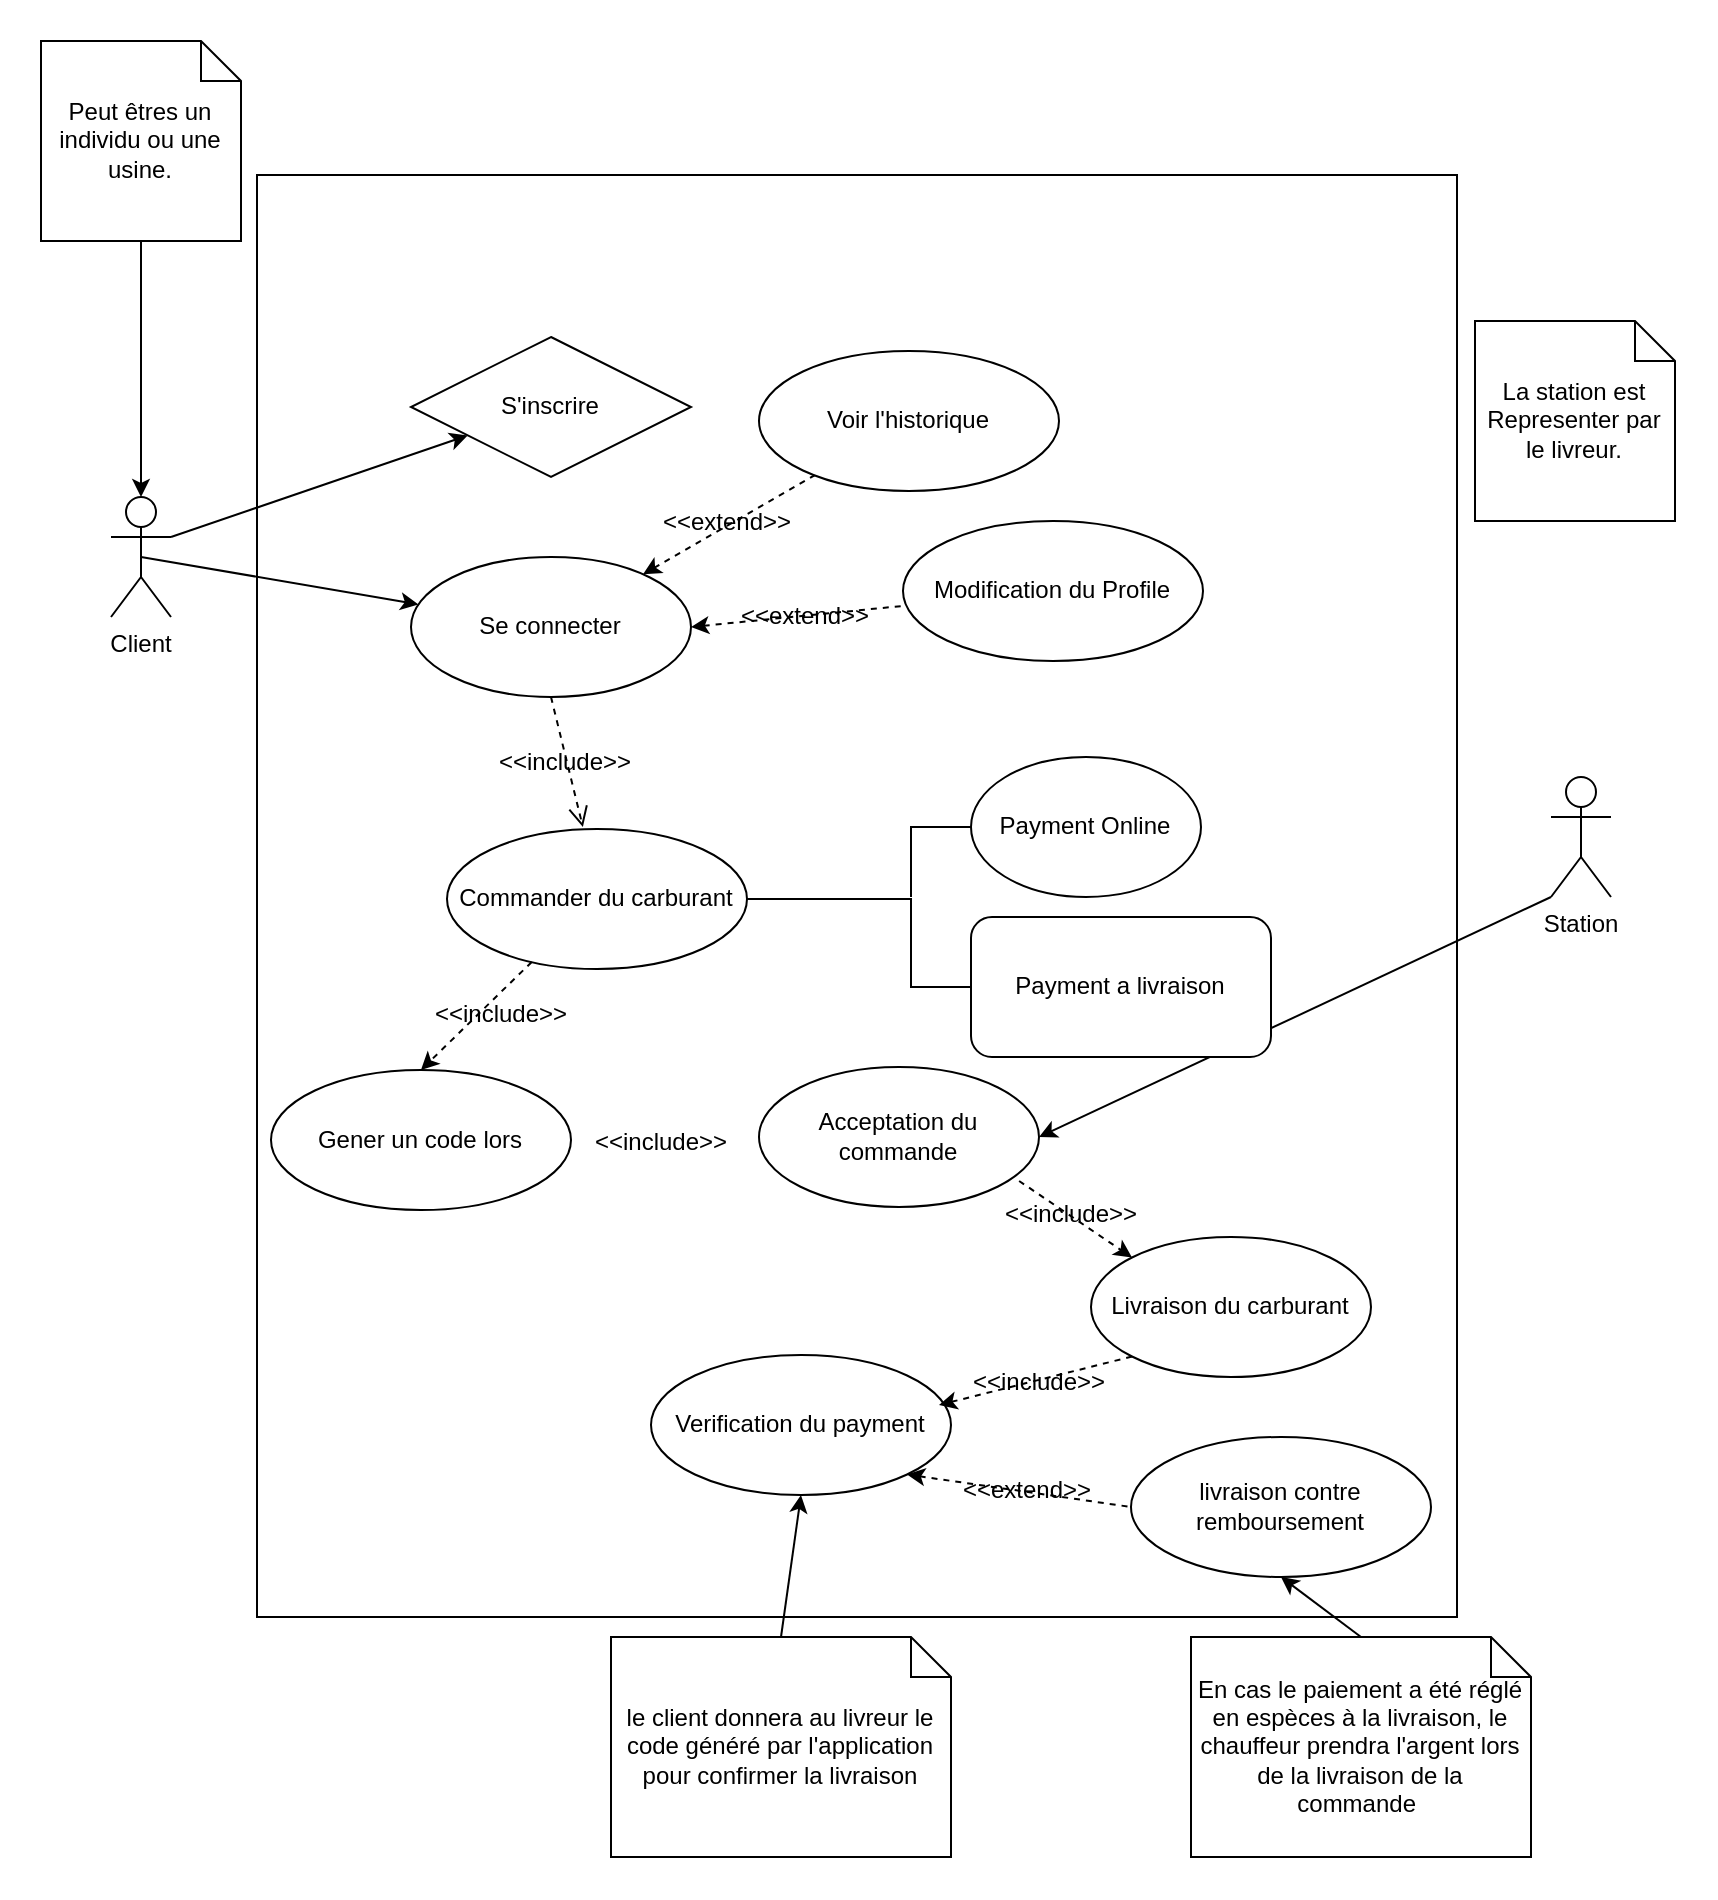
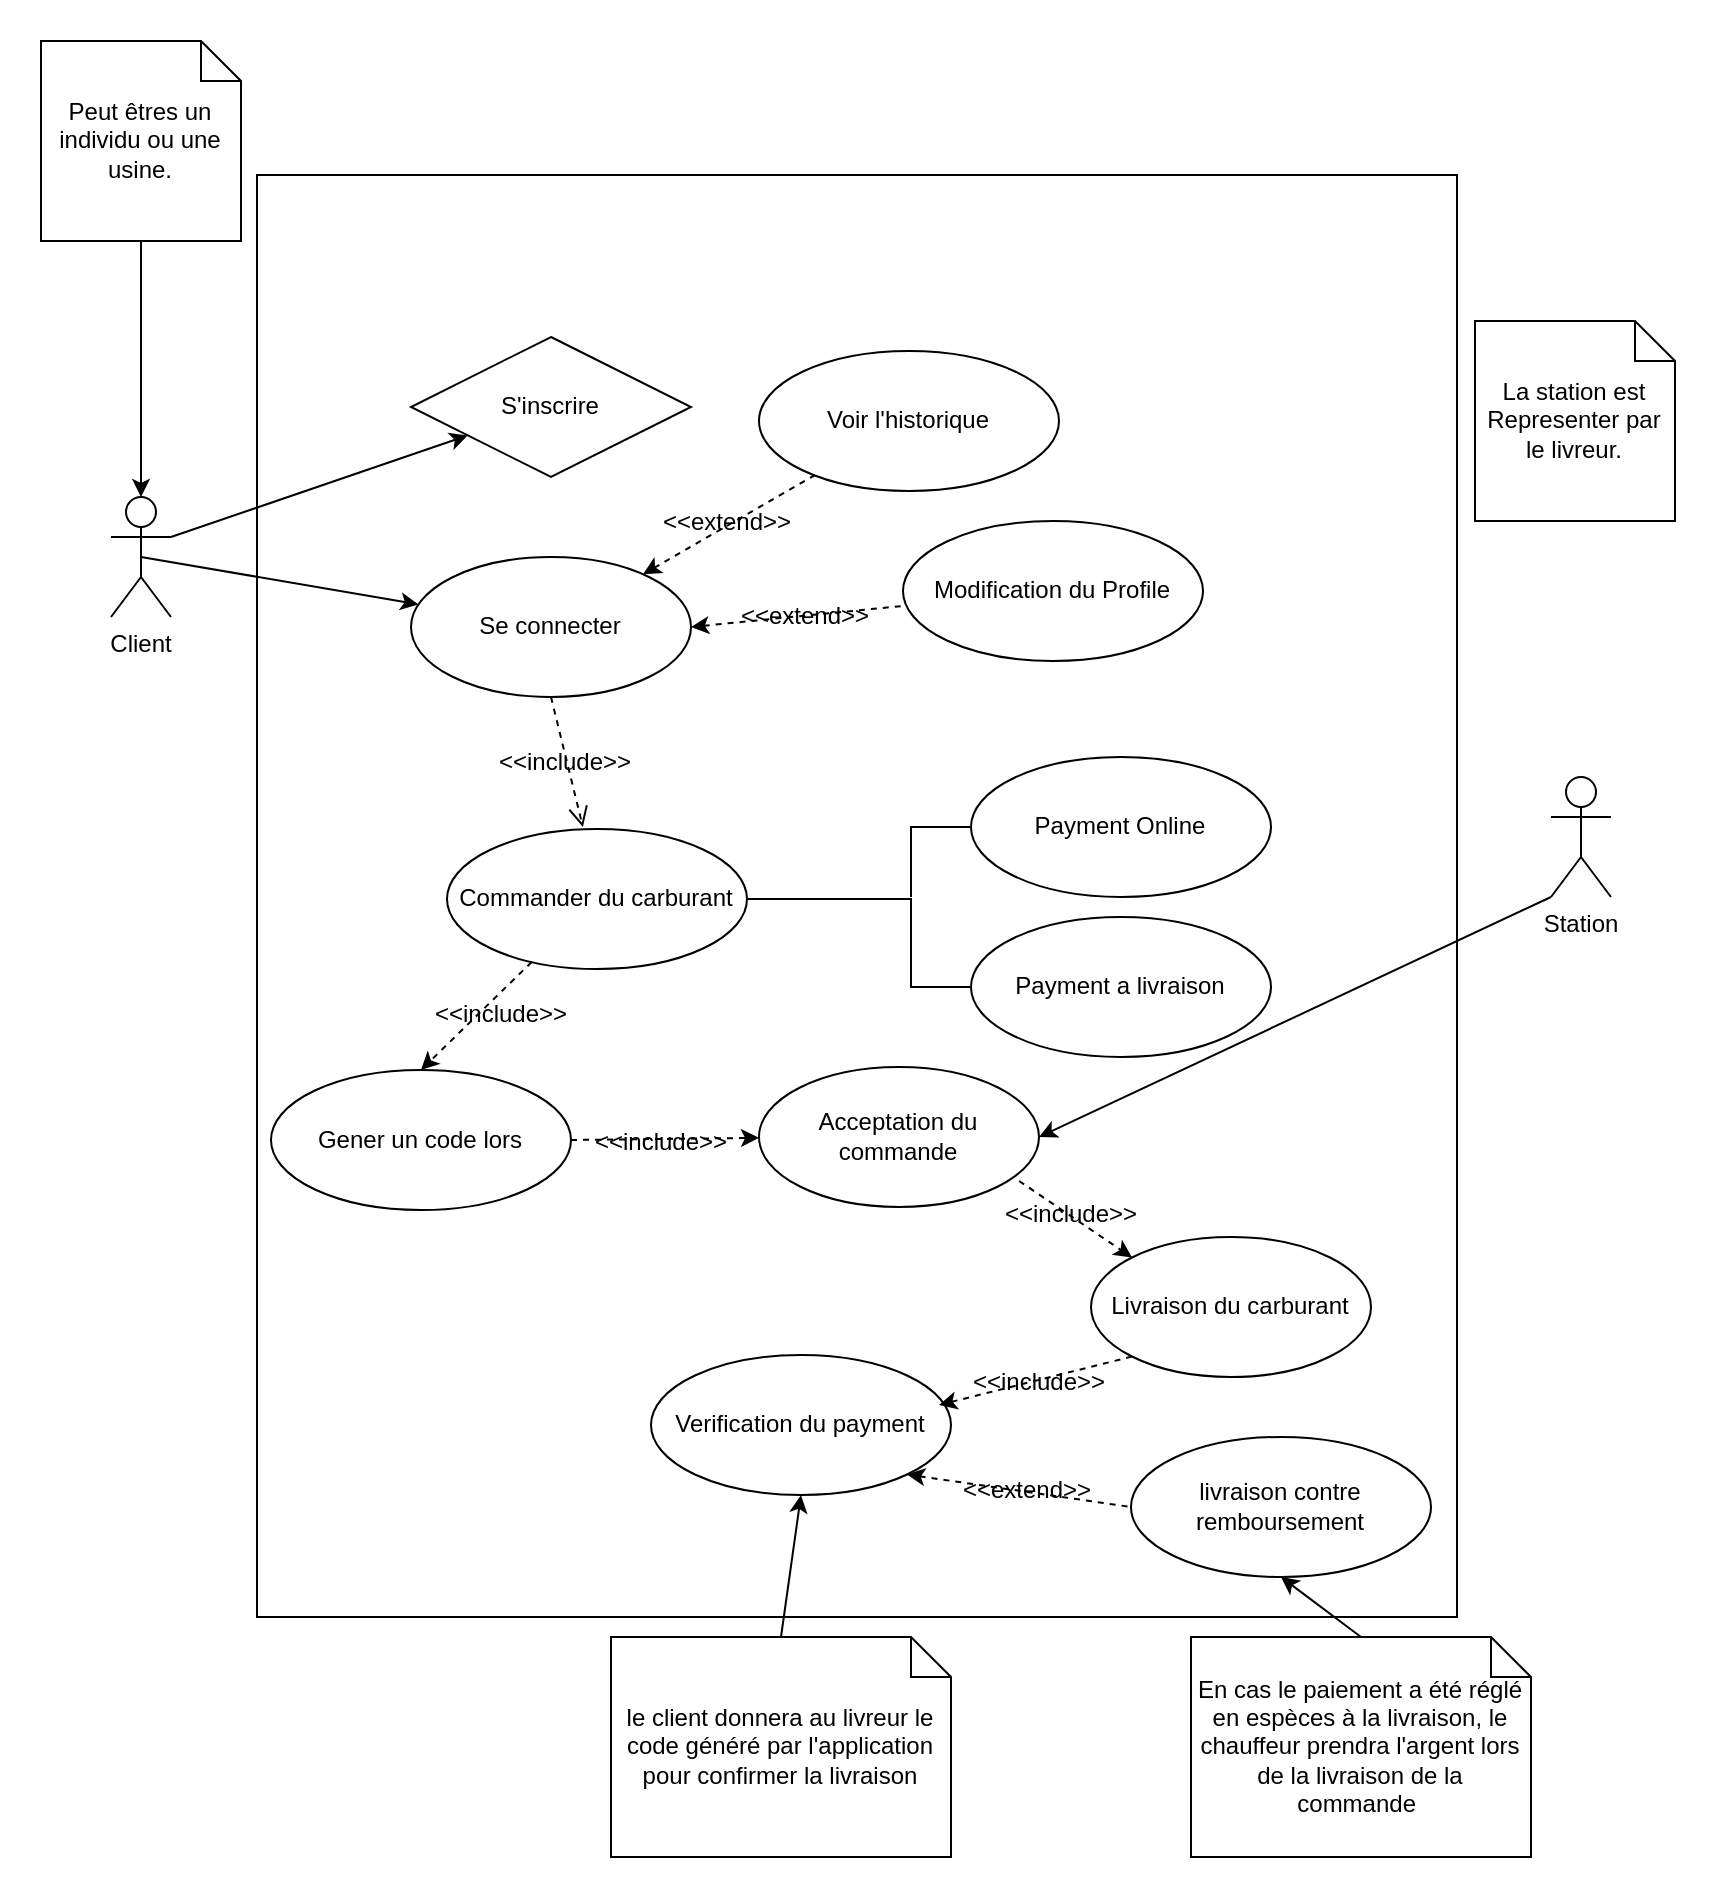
- <mxCell id="22" value="Payment Online" style="ellipse;whiteSpace=wrap;html=1;" parent="1" vertex="1"><mxGeometry x="485" y="378" width="115" height="70" as="geometry" /></mxCell>
+ <mxCell id="22" value="Payment Online" style="ellipse;whiteSpace=wrap;html=1;" parent="1" vertex="1"><mxGeometry x="485" y="378" width="150" height="70" as="geometry" /></mxCell>
- <mxCell id="21" value="Payment a livraison" style="whiteSpace=wrap;html=1;rounded=1;" parent="1" vertex="1"><mxGeometry x="485" y="458" width="150" height="70" as="geometry" /></mxCell>
+ <mxCell id="21" value="Payment a livraison" style="ellipse;whiteSpace=wrap;html=1;" parent="1" vertex="1"><mxGeometry x="485" y="458" width="150" height="70" as="geometry" /></mxCell>
+ <mxCell id="8" style="edgeStyle=none;rounded=0;orthogonalLoop=1;jettySize=auto;html=1;exitX=1;exitY=0.5;exitDx=0;exitDy=0;dashed=1;sketch=0;" parent="1" source="42" target="25" edge="1"><mxGeometry relative="1" as="geometry" /></mxCell>
